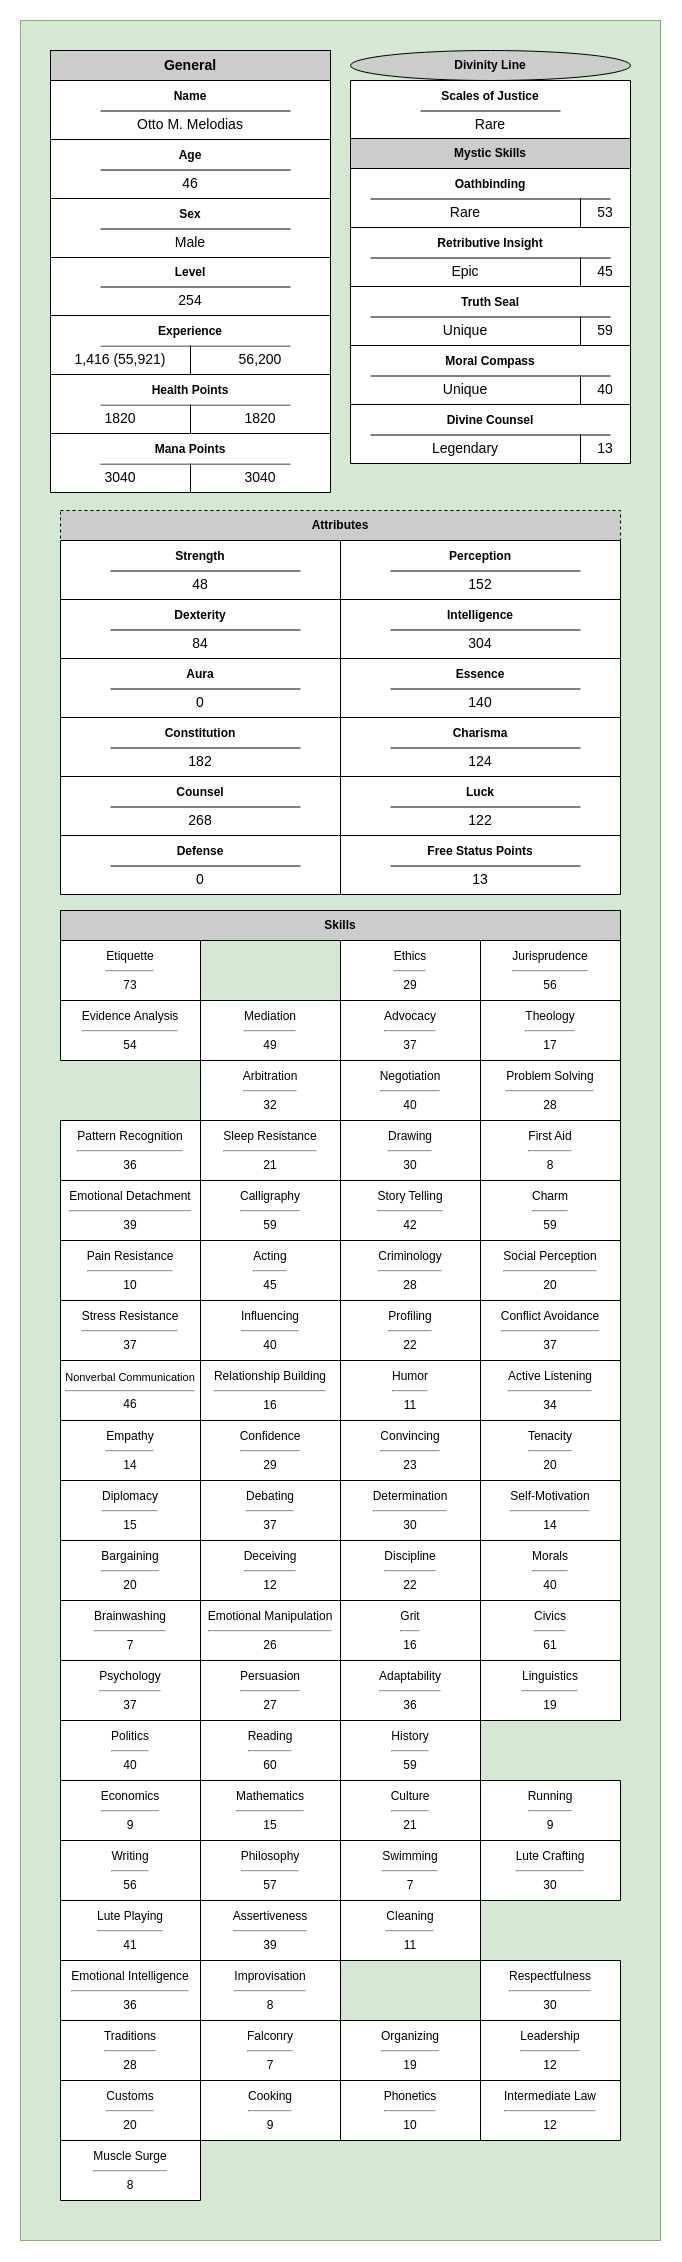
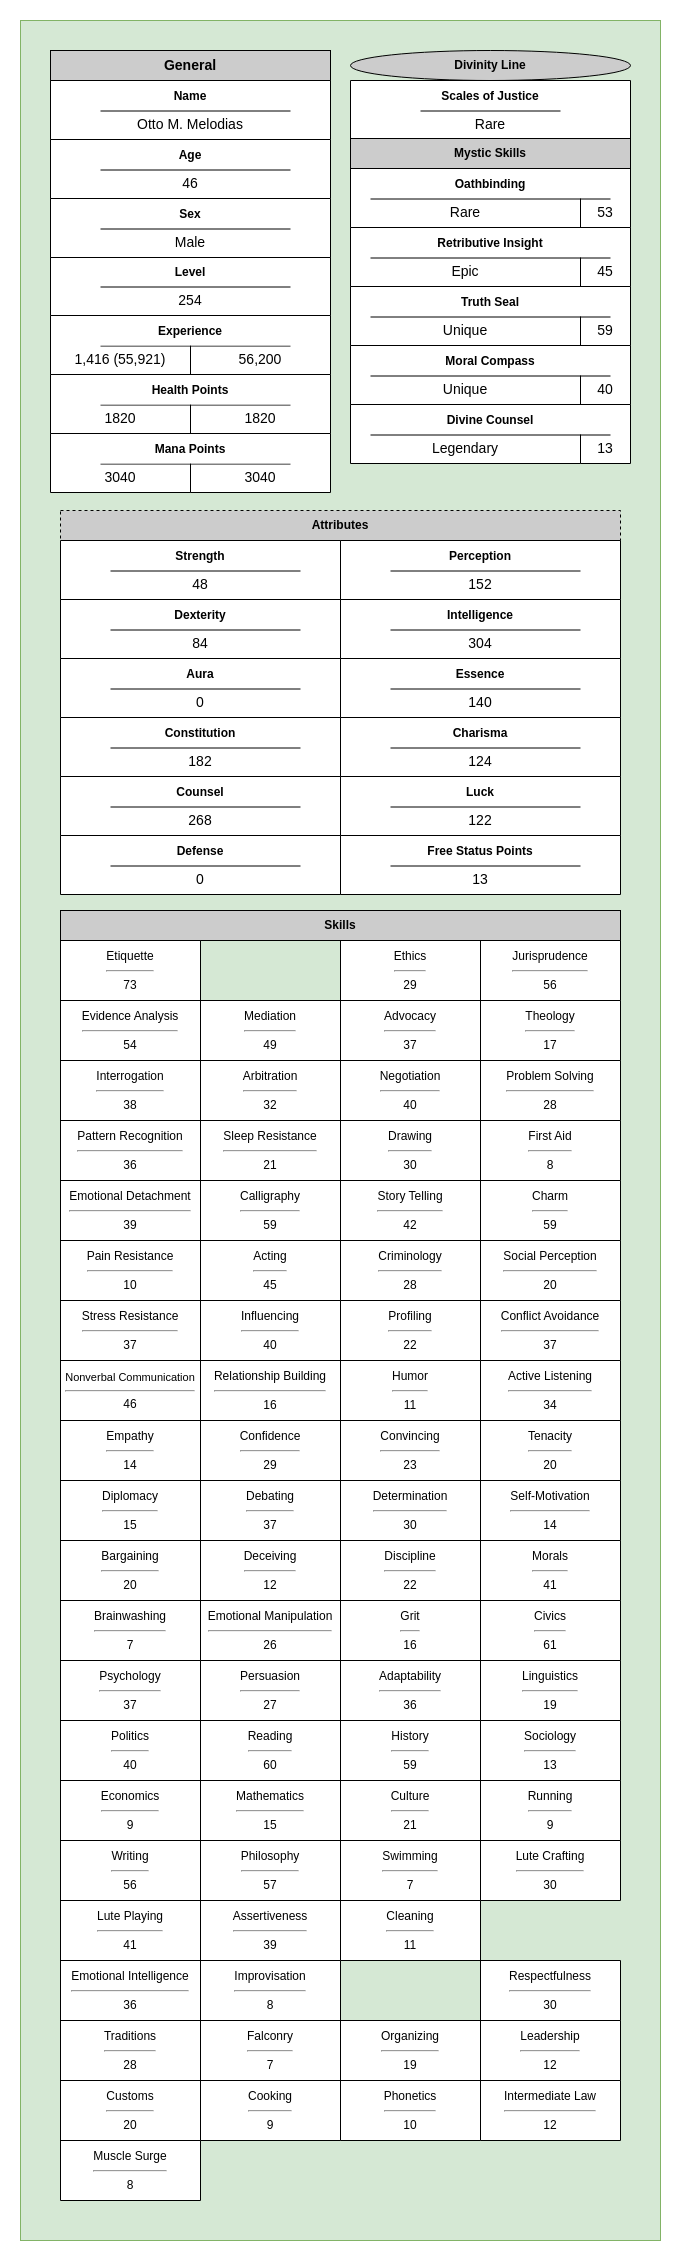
+ <mxCell id="94" value="Interrogation&lt;hr&gt;38" style="shape=partialRectangle;whiteSpace=wrap;html=1;shadow=0;comic=0;pointerEvents=1;strokeColor=#000000;strokeWidth=1;fontFamily=Helvetica;fontSize=12;fillColor=#FFFFFF;fontColor=#000000;sketch=0;" parent="1" vertex="1"><mxGeometry x="60" y="1060" width="140" height="60" as="geometry" /></mxCell>
- <mxCell id="139" value="Morals&lt;hr&gt;40" style="shape=partialRectangle;whiteSpace=wrap;html=1;shadow=0;comic=0;pointerEvents=1;strokeColor=#000000;strokeWidth=1;fontFamily=Helvetica;fontSize=12;fillColor=#FFFFFF;fontColor=#000000;sketch=0;" parent="1" vertex="1"><mxGeometry x="480" y="1540" width="140" height="60" as="geometry" /></mxCell>
+ <mxCell id="139" value="Morals&lt;hr&gt;41" style="shape=partialRectangle;whiteSpace=wrap;html=1;shadow=0;comic=0;pointerEvents=1;strokeColor=#000000;strokeWidth=1;fontFamily=Helvetica;fontSize=12;fillColor=#FFFFFF;fontColor=#000000;sketch=0;" parent="1" vertex="1"><mxGeometry x="480" y="1540" width="140" height="60" as="geometry" /></mxCell>
+ <mxCell id="142" value="Sociology&lt;hr&gt;13" style="shape=partialRectangle;whiteSpace=wrap;html=1;shadow=0;comic=0;pointerEvents=1;strokeColor=#000000;strokeWidth=1;fontFamily=Helvetica;fontSize=12;fillColor=#FFFFFF;fontColor=#000000;sketch=0;" parent="1" vertex="1"><mxGeometry x="480" y="1720" width="140" height="60" as="geometry" /></mxCell>
